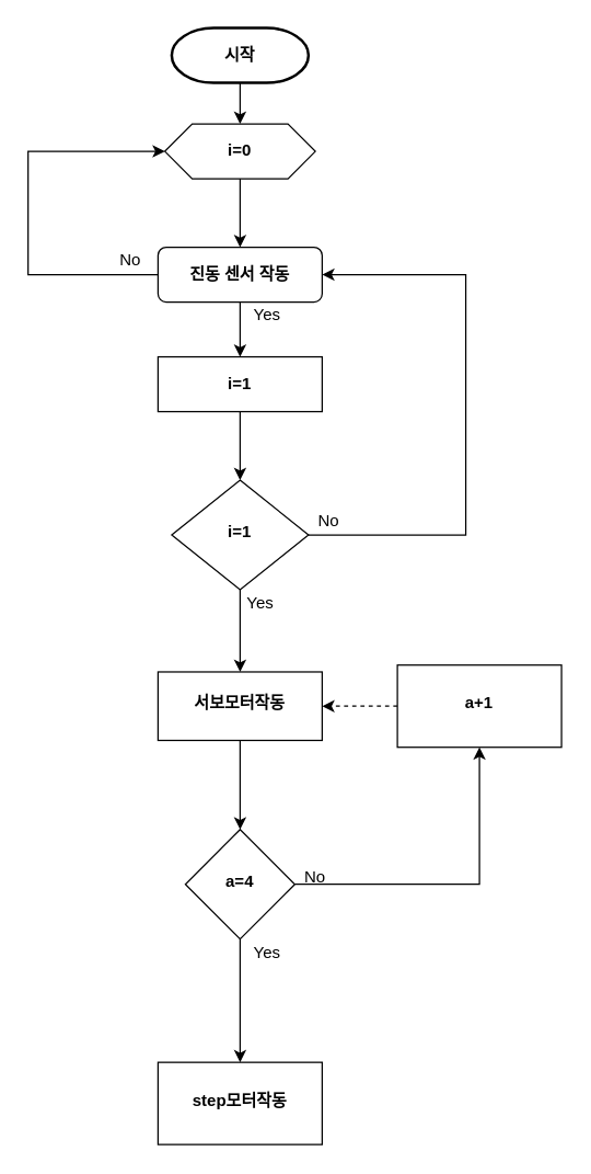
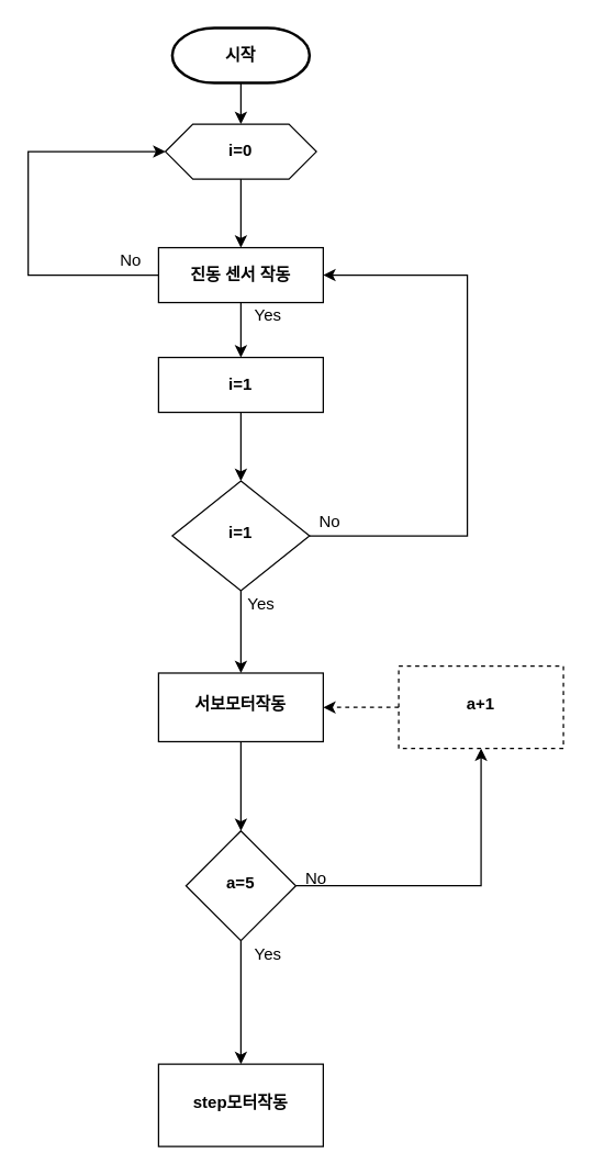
- <mxCell id="7" value="&lt;b&gt;진동 센서 작동&lt;/b&gt;" style="rounded=1;whiteSpace=wrap;html=1;fontSize=12;glass=0;strokeWidth=1;shadow=0;" vertex="1" parent="1"><mxGeometry x="115" y="180" width="120" height="40" as="geometry" /></mxCell>
+ <mxCell id="7" value="&lt;b&gt;진동 센서 작동&lt;/b&gt;" style="whiteSpace=wrap;html=1;fontSize=12;glass=0;strokeWidth=1;shadow=0;rounded=0;" vertex="1" parent="1"><mxGeometry x="115" y="180" width="120" height="40" as="geometry" /></mxCell>
- <mxCell id="20" value="&lt;b&gt;a+1&lt;/b&gt;" style="whiteSpace=wrap;html=1;shadow=0;strokeWidth=1;spacing=6;spacingTop=-4;" vertex="1" parent="1"><mxGeometry x="290" y="485" width="120" height="60" as="geometry" /></mxCell>
+ <mxCell id="20" value="&lt;b&gt;a+1&lt;/b&gt;" style="whiteSpace=wrap;html=1;shadow=0;strokeWidth=1;spacing=6;spacingTop=-4;dashed=1;" vertex="1" parent="1"><mxGeometry x="290" y="485" width="120" height="60" as="geometry" /></mxCell>
- <mxCell id="18" value="&lt;b&gt;a=4&lt;/b&gt;" style="rhombus;whiteSpace=wrap;html=1;shadow=0;strokeWidth=1;spacing=6;spacingTop=-4;" vertex="1" parent="1"><mxGeometry x="135" y="605" width="80" height="80" as="geometry" /></mxCell>
+ <mxCell id="18" value="&lt;b&gt;a=5&lt;/b&gt;" style="rhombus;whiteSpace=wrap;html=1;shadow=0;strokeWidth=1;spacing=6;spacingTop=-4;" vertex="1" parent="1"><mxGeometry x="135" y="605" width="80" height="80" as="geometry" /></mxCell>
